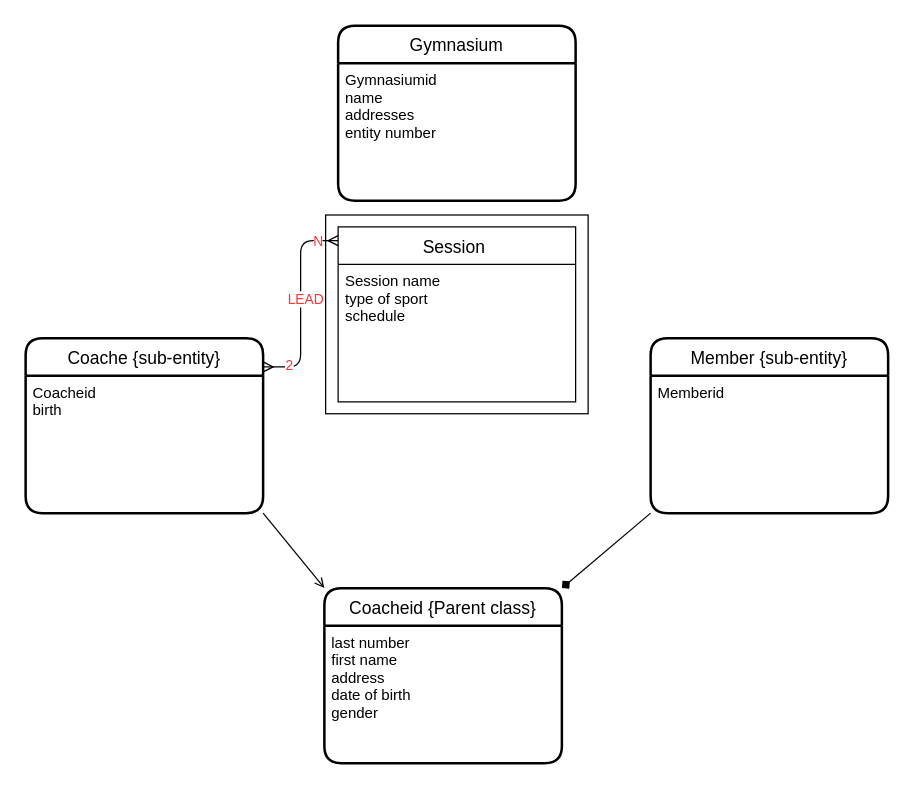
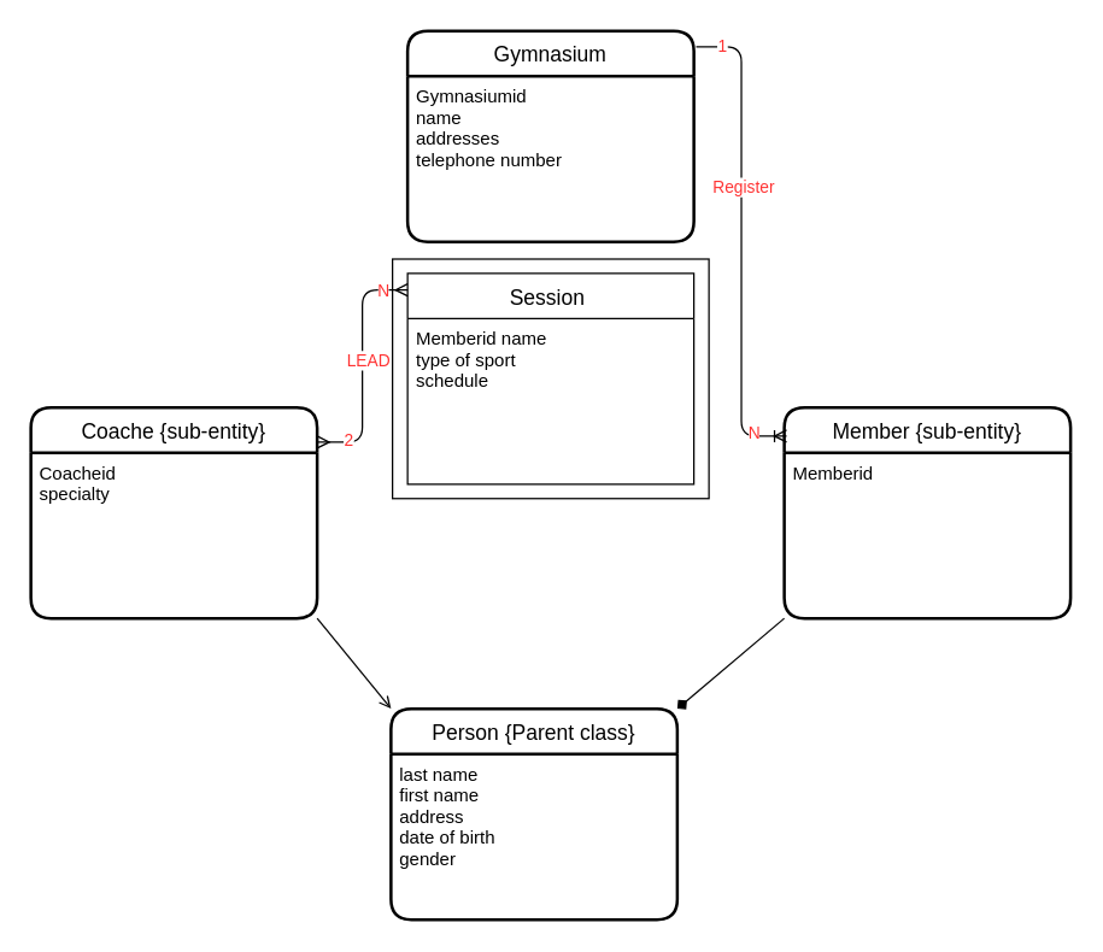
- <mxCell id="5" value="Gymnasiumid&#10;name&#10;addresses&#10;entity number" style="align=left;strokeColor=none;fillColor=none;spacingLeft=4;fontSize=12;verticalAlign=top;resizable=0;rotatable=0;part=1;" vertex="1" parent="4"><mxGeometry y="30" width="190" height="110" as="geometry" /></mxCell>
+ <mxCell id="5" value="Gymnasiumid&#10;name&#10;addresses&#10;telephone number" style="align=left;strokeColor=none;fillColor=none;spacingLeft=4;fontSize=12;verticalAlign=top;resizable=0;rotatable=0;part=1;" vertex="1" parent="4"><mxGeometry y="30" width="190" height="110" as="geometry" /></mxCell>
+ <mxCell id="14" value="" style="edgeStyle=entityRelationEdgeStyle;fontSize=12;html=1;endArrow=ERoneToMany;entryX=0.008;entryY=0.136;entryDx=0;entryDy=0;exitX=1.008;exitY=0.076;exitDx=0;exitDy=0;exitPerimeter=0;entryPerimeter=0;" edge="1" parent="1" source="4" target="2"><mxGeometry width="100" height="100" relative="1" as="geometry"><mxPoint x="461" y="312" as="sourcePoint" /><mxPoint x="520" y="383" as="targetPoint" /></mxGeometry></mxCell>
+ <mxCell id="15" value="Register" style="edgeLabel;html=1;align=center;verticalAlign=middle;resizable=0;points=[];fontColor=#FF3333;" vertex="1" connectable="0" parent="14"><mxGeometry x="-0.227" y="1" relative="1" as="geometry"><mxPoint as="offset" /></mxGeometry></mxCell>
+ <mxCell id="16" value="1" style="edgeLabel;html=1;align=center;verticalAlign=middle;resizable=0;points=[];fontColor=#FF3333;" vertex="1" connectable="0" parent="14"><mxGeometry x="-0.895" y="1" relative="1" as="geometry"><mxPoint as="offset" /></mxGeometry></mxCell>
+ <mxCell id="17" value="N" style="edgeLabel;html=1;align=center;verticalAlign=middle;resizable=0;points=[];fontColor=#FF3333;" vertex="1" connectable="0" parent="14"><mxGeometry x="0.861" y="3" relative="1" as="geometry"><mxPoint as="offset" /></mxGeometry></mxCell>
- <mxCell id="7" value="Session name&#10;type of sport&#10;schedule &#10;" style="align=left;strokeColor=none;fillColor=none;spacingLeft=4;fontSize=12;verticalAlign=top;resizable=0;rotatable=0;part=1;" vertex="1" parent="6"><mxGeometry y="30" width="190" height="110" as="geometry" /></mxCell>
+ <mxCell id="7" value="Memberid name&#10;type of sport&#10;schedule &#10;" style="align=left;strokeColor=none;fillColor=none;spacingLeft=4;fontSize=12;verticalAlign=top;resizable=0;rotatable=0;part=1;" vertex="1" parent="6"><mxGeometry y="30" width="190" height="110" as="geometry" /></mxCell>
- <mxCell id="9" value="Coacheid&#10;birth" style="align=left;strokeColor=none;fillColor=none;spacingLeft=4;fontSize=12;verticalAlign=top;resizable=0;rotatable=0;part=1;" vertex="1" parent="8"><mxGeometry y="30" width="190" height="110" as="geometry" /></mxCell>
+ <mxCell id="9" value="Coacheid&#10;specialty" style="align=left;strokeColor=none;fillColor=none;spacingLeft=4;fontSize=12;verticalAlign=top;resizable=0;rotatable=0;part=1;" vertex="1" parent="8"><mxGeometry y="30" width="190" height="110" as="geometry" /></mxCell>
- <mxCell id="10" value="Coacheid {Parent class}" style="swimlane;childLayout=stackLayout;horizontal=1;startSize=30;horizontalStack=0;rounded=1;fontSize=14;fontStyle=0;strokeWidth=2;resizeParent=0;resizeLast=1;shadow=0;dashed=0;align=center;" vertex="1" parent="1"><mxGeometry x="259" y="470" width="190" height="140" as="geometry" /></mxCell>
+ <mxCell id="10" value="Person {Parent class}" style="swimlane;childLayout=stackLayout;horizontal=1;startSize=30;horizontalStack=0;rounded=1;fontSize=14;fontStyle=0;strokeWidth=2;resizeParent=0;resizeLast=1;shadow=0;dashed=0;align=center;" vertex="1" parent="1"><mxGeometry x="259" y="470" width="190" height="140" as="geometry" /></mxCell>
- <mxCell id="11" value="last number&#10;first name&#10;address&#10;date of birth&#10;gender&#10;" style="align=left;strokeColor=none;fillColor=none;spacingLeft=4;fontSize=12;verticalAlign=top;resizable=0;rotatable=0;part=1;" vertex="1" parent="10"><mxGeometry y="30" width="190" height="110" as="geometry" /></mxCell>
+ <mxCell id="11" value="last name&#10;first name&#10;address&#10;date of birth&#10;gender&#10;" style="align=left;strokeColor=none;fillColor=none;spacingLeft=4;fontSize=12;verticalAlign=top;resizable=0;rotatable=0;part=1;" vertex="1" parent="10"><mxGeometry y="30" width="190" height="110" as="geometry" /></mxCell>
